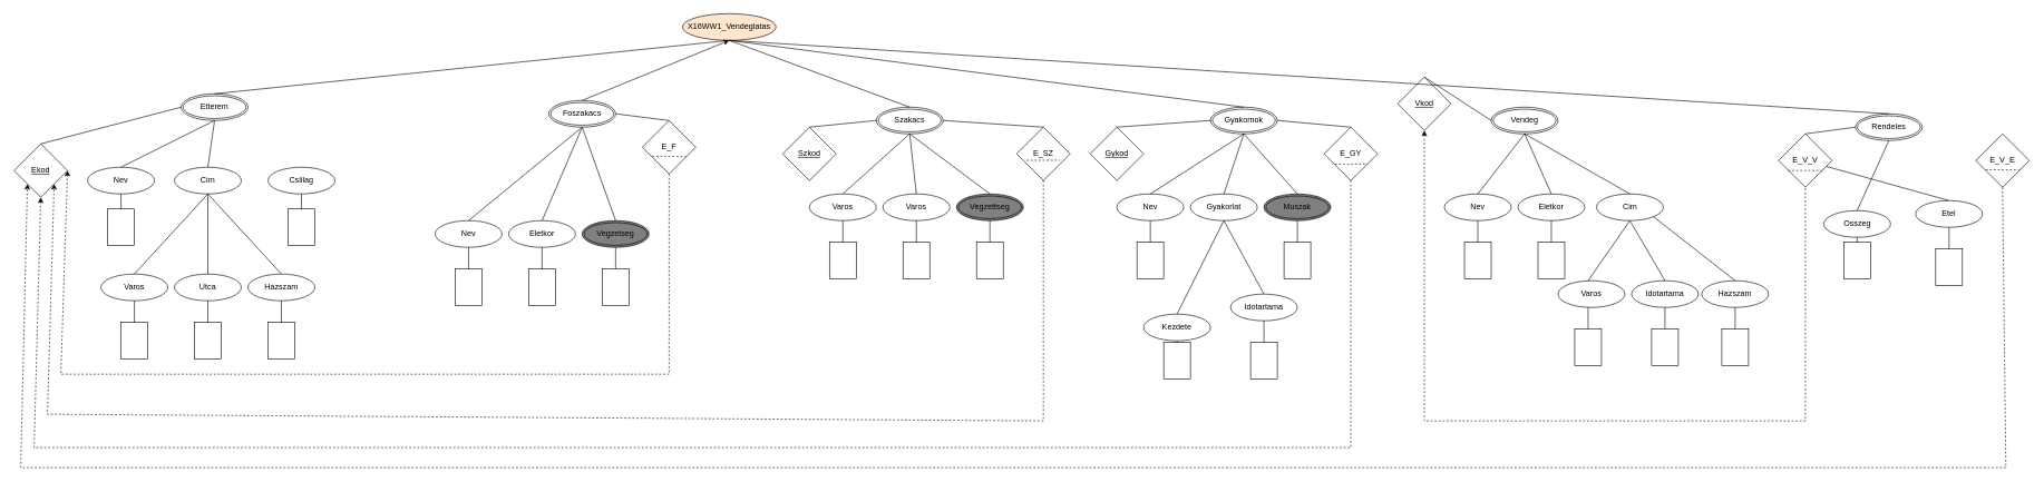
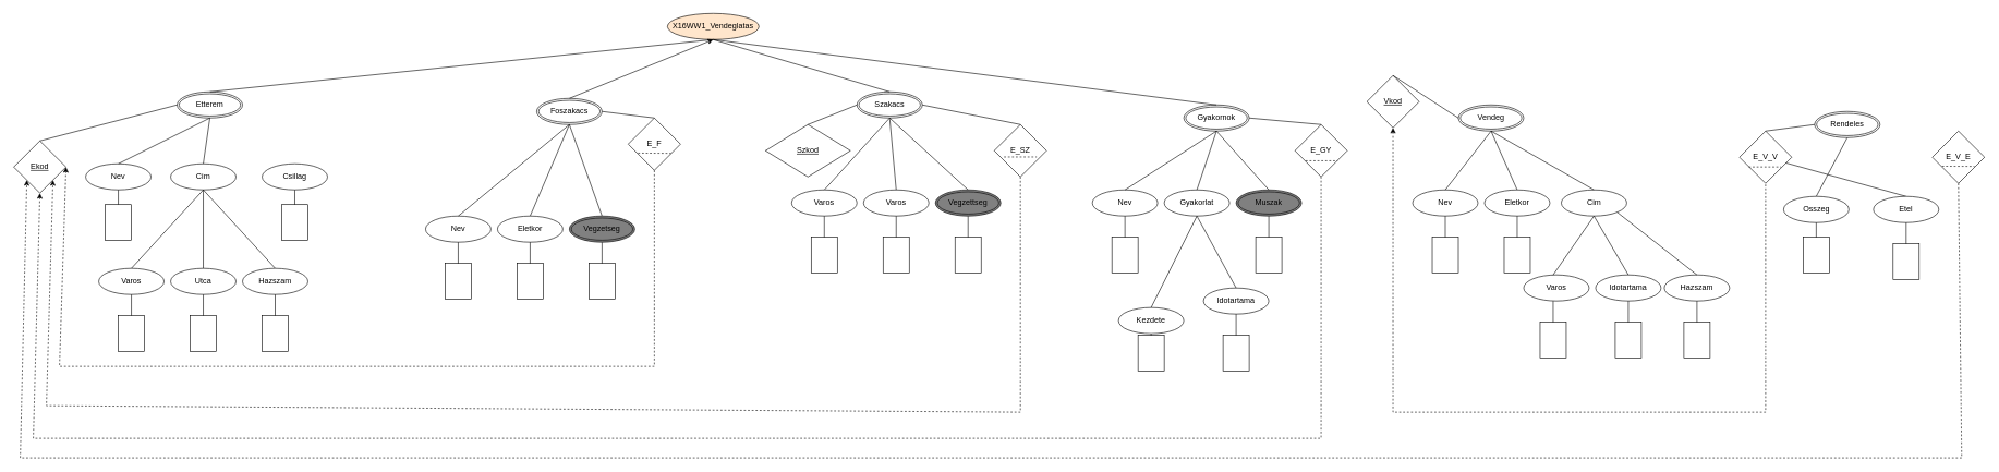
- <mxCell id="118" value="" style="endArrow=none;html=1;rounded=0;entryX=0.5;entryY=0;entryDx=0;entryDy=0;exitX=0.5;exitY=1;exitDx=0;exitDy=0;" edge="1" parent="1" source="2" target="110"><mxGeometry width="50" height="50" relative="1" as="geometry"><mxPoint x="1170" y="70" as="sourcePoint" /><mxPoint x="2010" y="170" as="targetPoint" /></mxGeometry></mxCell>
- <mxCell id="28" value="Szakacs" style="ellipse;shape=doubleEllipse;margin=3;whiteSpace=wrap;html=1;align=center;" vertex="1" parent="1"><mxGeometry x="1310" y="160" width="100" height="40" as="geometry" /></mxCell>
+ <mxCell id="28" value="Szakacs" style="ellipse;shape=doubleEllipse;margin=3;whiteSpace=wrap;html=1;align=center;" vertex="1" parent="1"><mxGeometry x="1310" y="140" width="100" height="40" as="geometry" /></mxCell>
- <mxCell id="71" value="" style="endArrow=none;html=1;rounded=0;exitX=0.5;exitY=0;exitDx=0;exitDy=0;entryX=0;entryY=0.5;entryDx=0;entryDy=0;" edge="1" parent="1" source="62" target="61"><mxGeometry width="50" height="50" relative="1" as="geometry"><mxPoint x="1830" y="170" as="sourcePoint" /><mxPoint x="1840" y="90" as="targetPoint" /></mxGeometry></mxCell>
- <mxCell id="31" value="&lt;u&gt;Szkod&lt;/u&gt;" style="rhombus;whiteSpace=wrap;html=1;" vertex="1" parent="1"><mxGeometry x="1170" y="190" width="80" height="80" as="geometry" /></mxCell>
+ <mxCell id="31" value="&lt;u&gt;Szkod&lt;/u&gt;" style="rhombus;whiteSpace=wrap;html=1;" vertex="1" parent="1"><mxGeometry x="1170" y="190" width="130" height="80" as="geometry" /></mxCell>
- <mxCell id="62" value="&lt;u&gt;Gykod&lt;/u&gt;" style="rhombus;whiteSpace=wrap;html=1;" vertex="1" parent="1"><mxGeometry x="1630" y="190" width="80" height="80" as="geometry" /></mxCell>
- <mxCell id="112" value="Osszeg" style="ellipse;whiteSpace=wrap;html=1;align=center;" vertex="1" parent="1"><mxGeometry x="2727.5" y="315" width="100" height="40" as="geometry" /></mxCell>
+ <mxCell id="112" value="Osszeg" style="ellipse;whiteSpace=wrap;html=1;align=center;" vertex="1" parent="1"><mxGeometry x="2727.5" y="300" width="100" height="40" as="geometry" /></mxCell>
